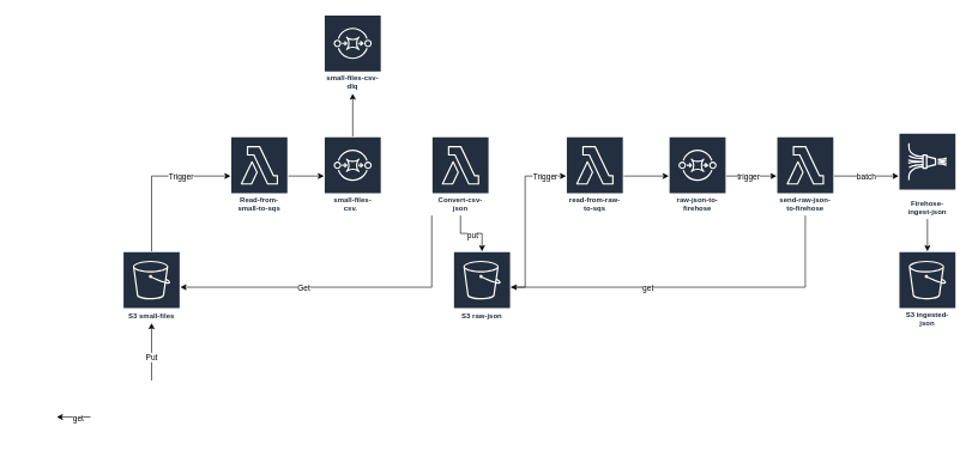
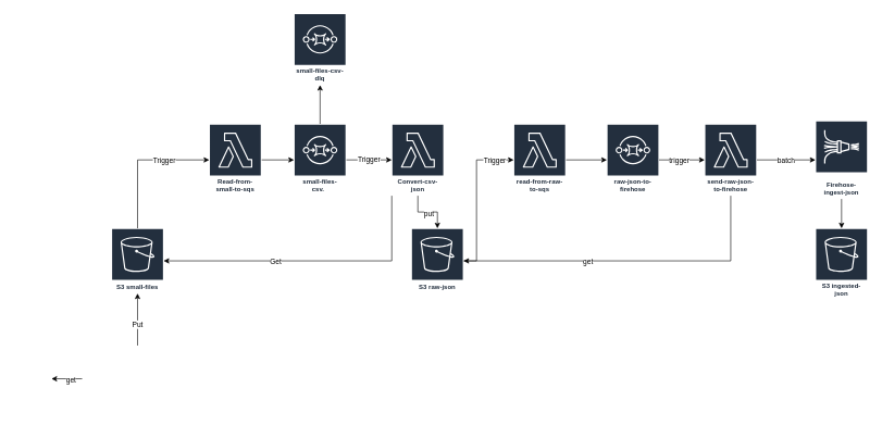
+ <mxCell id="11" value="Trigger" style="edgeStyle=orthogonalEdgeStyle;rounded=0;orthogonalLoop=1;jettySize=auto;html=1;" edge="1" parent="1" source="13" target="18"><mxGeometry relative="1" as="geometry" /></mxCell>
